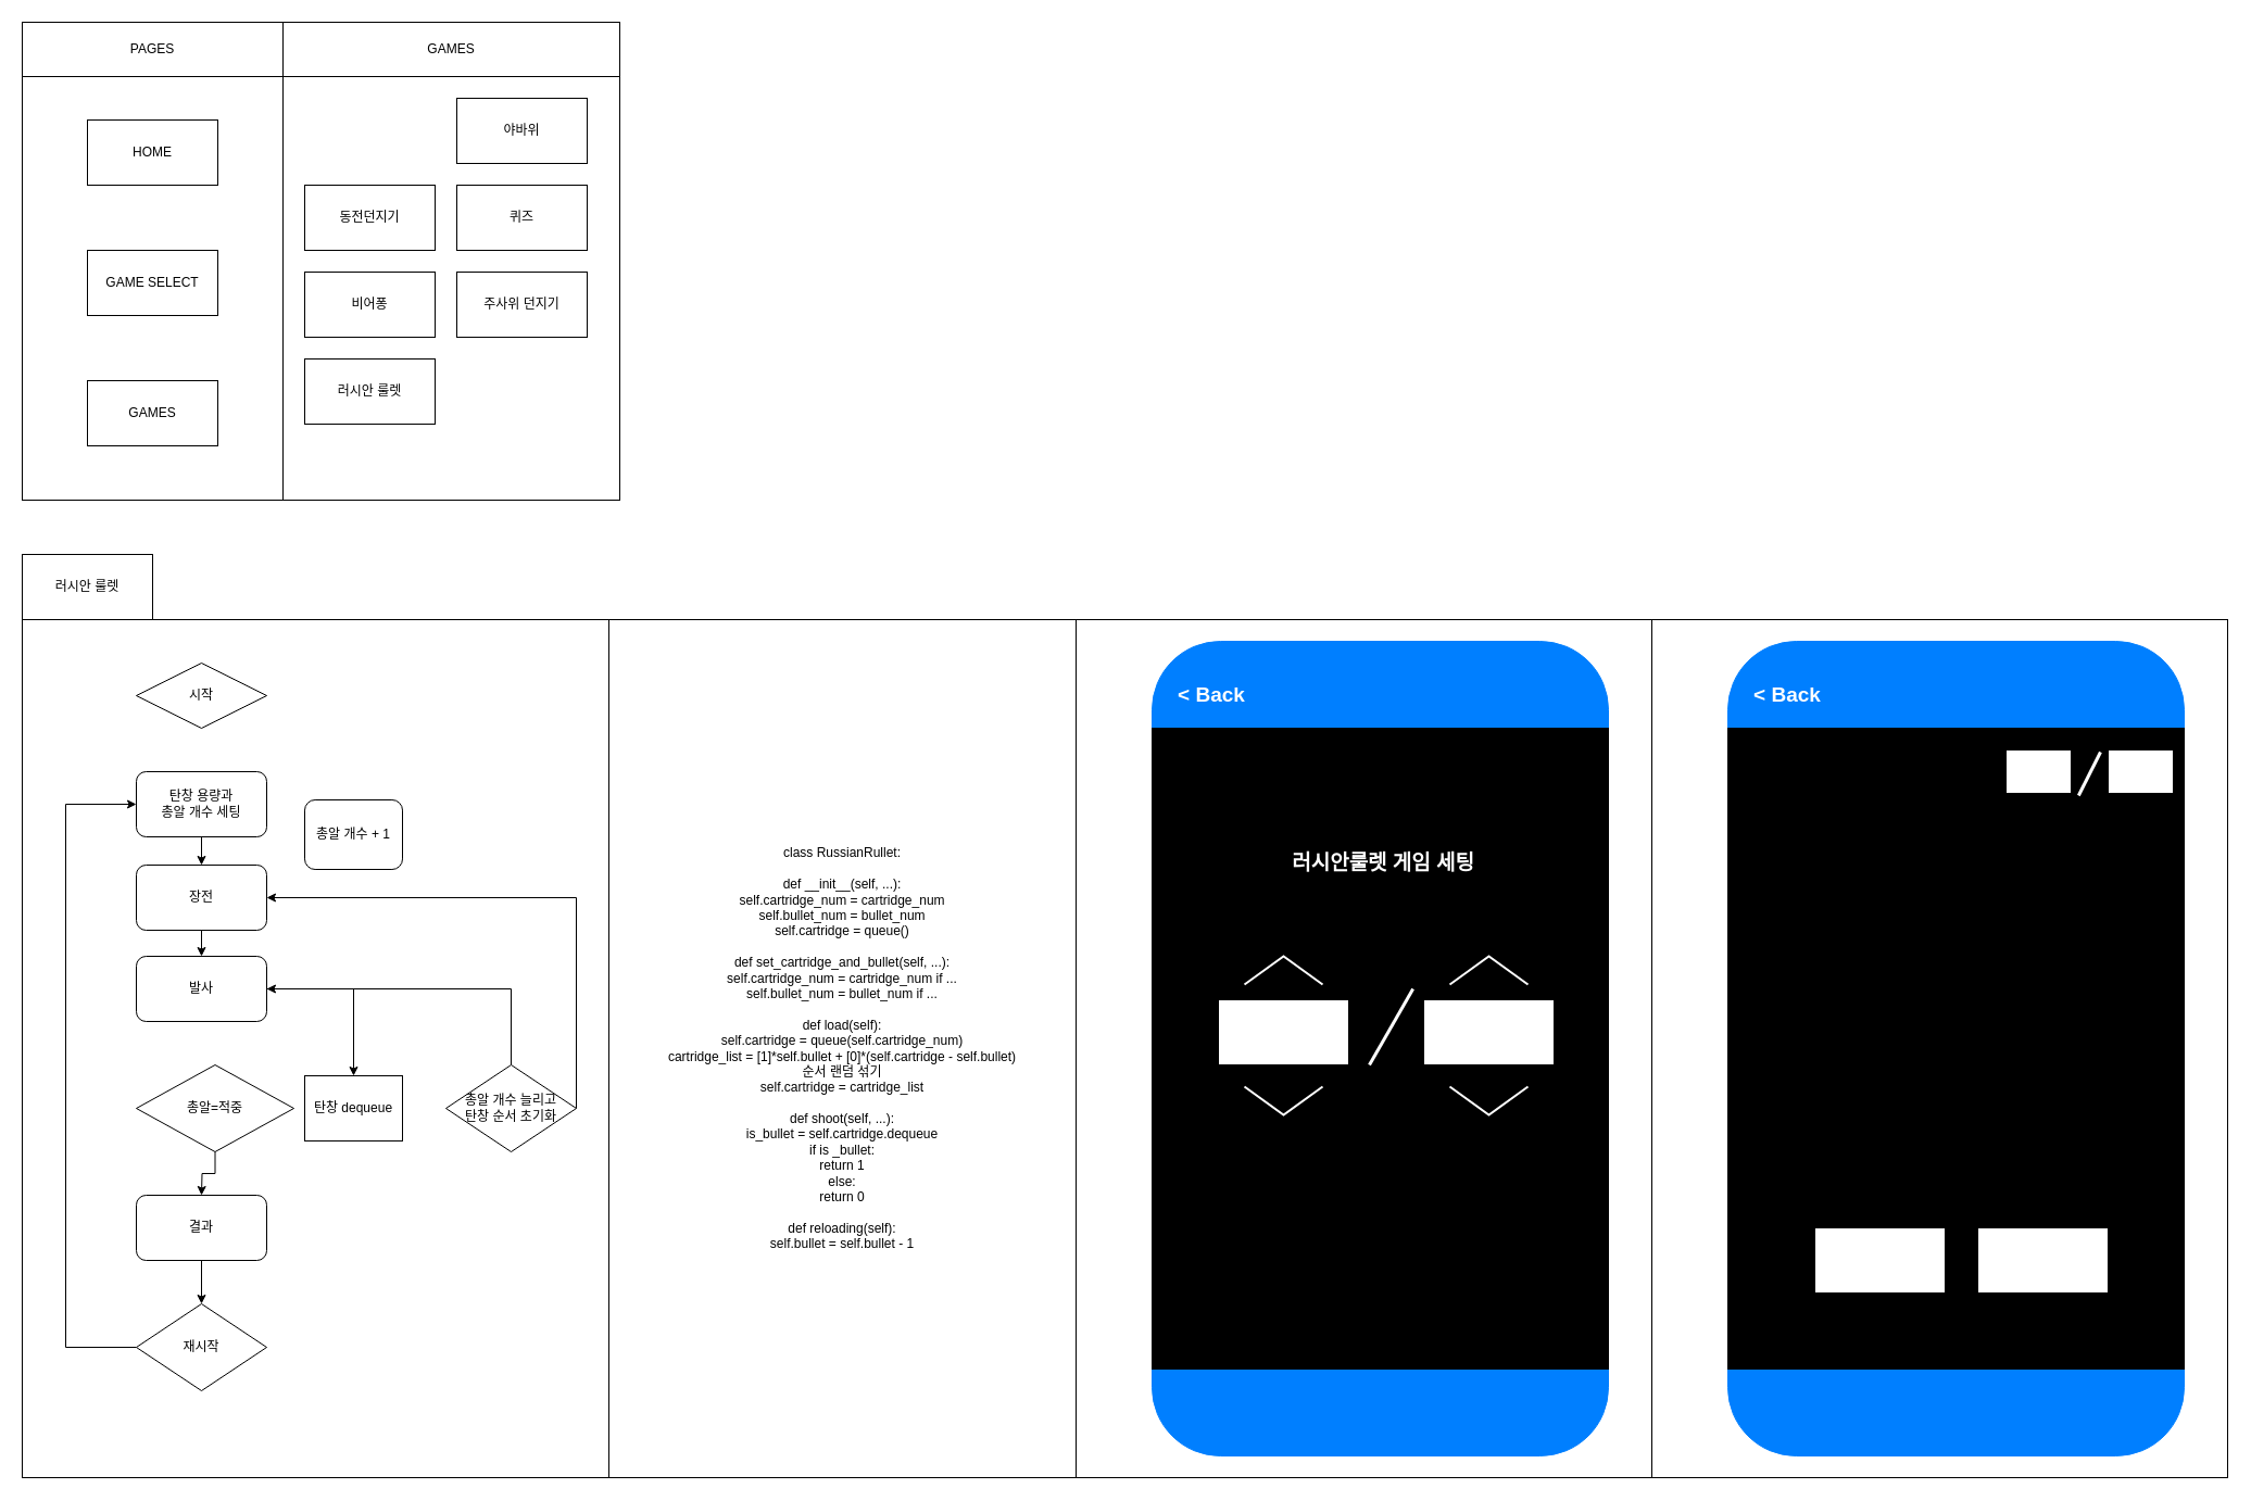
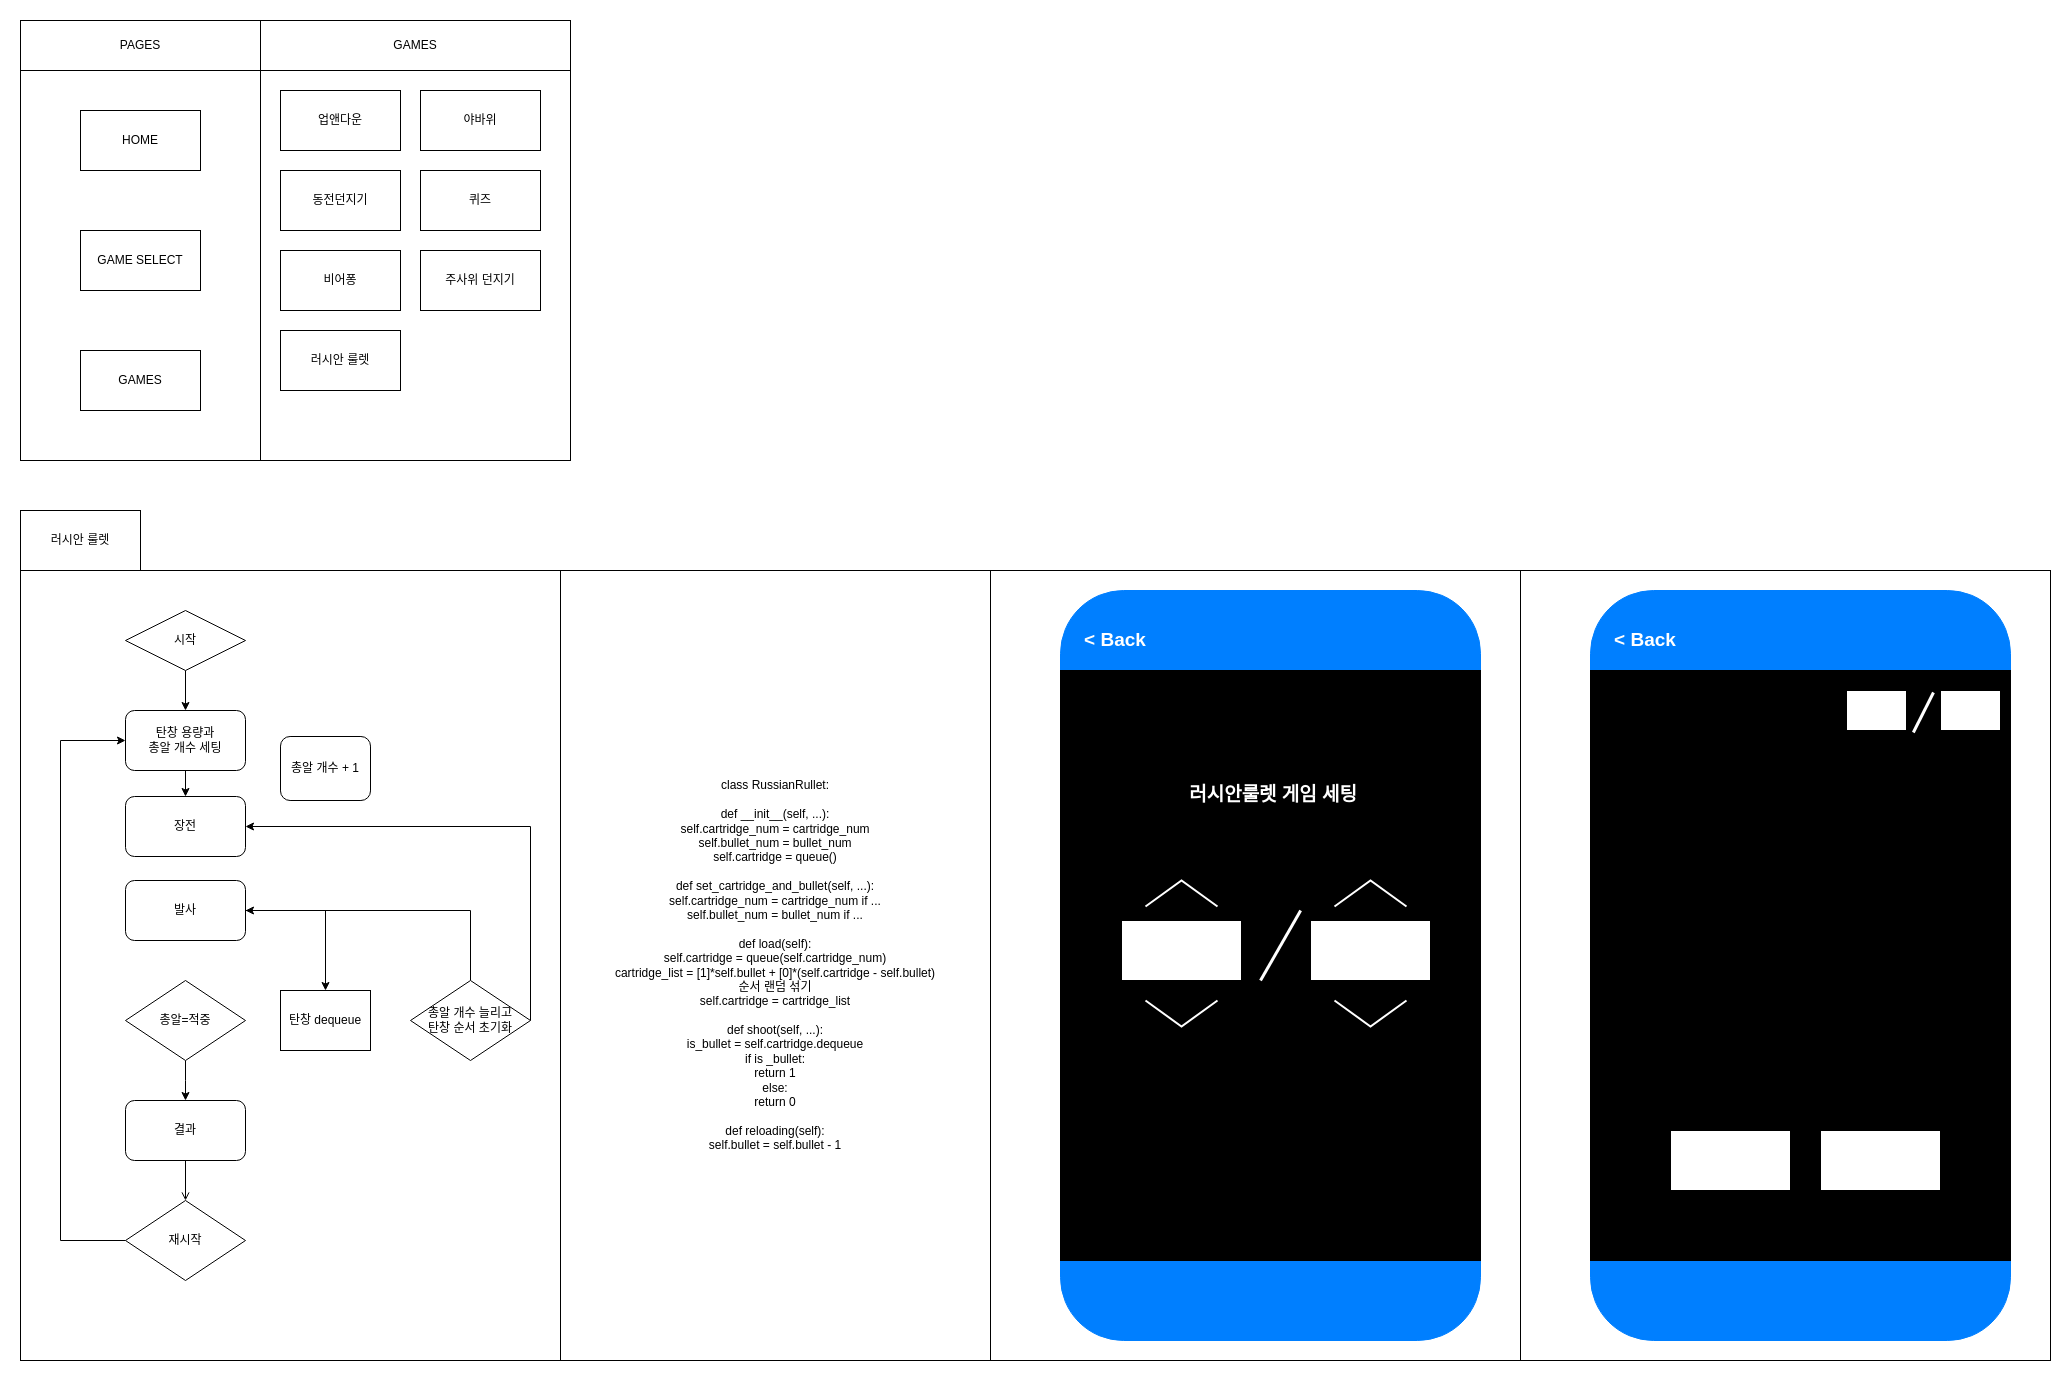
+ <mxCell id="11" value="업앤다운" style="rounded=0;whiteSpace=wrap;html=1;" parent="1" vertex="1"><mxGeometry x="280" y="90" width="120" height="60" as="geometry" /></mxCell>
+ <mxCell id="18" style="edgeStyle=orthogonalEdgeStyle;rounded=0;orthogonalLoop=1;jettySize=auto;html=1;entryX=0.5;entryY=0;entryDx=0;entryDy=0;" edge="1" parent="1" source="19" target="21"><mxGeometry relative="1" as="geometry" /></mxCell>
- <mxCell id="36" style="edgeStyle=orthogonalEdgeStyle;rounded=0;orthogonalLoop=1;jettySize=auto;html=1;exitX=0.5;exitY=1;exitDx=0;exitDy=0;entryX=0.5;entryY=0;entryDx=0;entryDy=0;" edge="1" parent="1" source="37" target="23"><mxGeometry relative="1" as="geometry" /></mxCell>
- <mxCell id="25" value="총알=적중" style="rhombus;whiteSpace=wrap;html=1;" vertex="1" parent="1"><mxGeometry x="125" y="980" width="145" height="80" as="geometry" /></mxCell>
+ <mxCell id="25" value="총알=적중" style="rhombus;whiteSpace=wrap;html=1;" vertex="1" parent="1"><mxGeometry x="125" y="980" width="120" height="80" as="geometry" /></mxCell>
- <mxCell id="31" style="edgeStyle=orthogonalEdgeStyle;rounded=0;orthogonalLoop=1;jettySize=auto;html=1;entryX=0.5;entryY=0;entryDx=0;entryDy=0;" edge="1" parent="1" source="32" target="27"><mxGeometry relative="1" as="geometry" /></mxCell>
+ <mxCell id="31" style="edgeStyle=orthogonalEdgeStyle;rounded=0;orthogonalLoop=1;jettySize=auto;html=1;entryX=0.5;entryY=0;entryDx=0;entryDy=0;endArrow=open;" edge="1" parent="1" source="32" target="27"><mxGeometry relative="1" as="geometry" /></mxCell>
